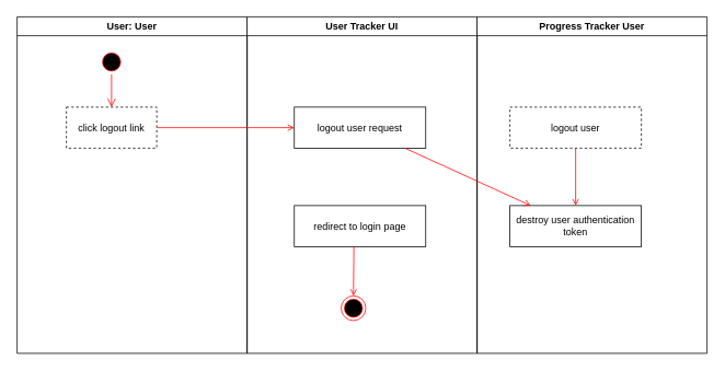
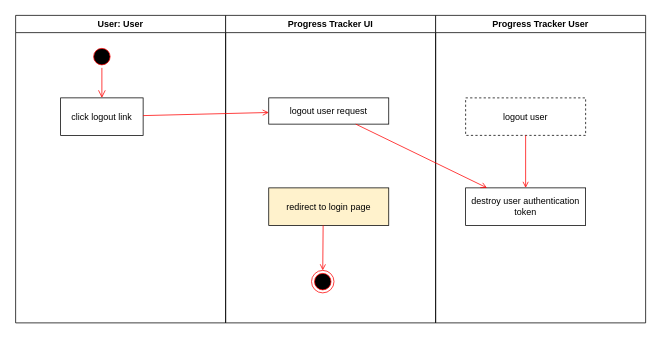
- <mxCell id="6" value="User Tracker UI" style="swimlane;whiteSpace=wrap" parent="1" vertex="1"><mxGeometry x="300" y="20" width="280" height="410" as="geometry" /></mxCell>
+ <mxCell id="6" value="Progress Tracker UI" style="swimlane;whiteSpace=wrap" parent="1" vertex="1"><mxGeometry x="300" y="20" width="280" height="410" as="geometry" /></mxCell>
- <mxCell id="5" value="click logout link" style="dashed=1;" parent="2" vertex="1"><mxGeometry x="60" y="110" width="110" height="50" as="geometry" /></mxCell>
+ <mxCell id="5" value="click logout link" style="" parent="2" vertex="1"><mxGeometry x="60" y="110" width="110" height="50" as="geometry" /></mxCell>
- <mxCell id="7" value="logout user request" style="" parent="6" vertex="1"><mxGeometry x="57.5" y="110" width="160" height="50" as="geometry" /></mxCell>
+ <mxCell id="7" value="logout user request" style="" parent="6" vertex="1"><mxGeometry x="57.5" y="110" width="160" height="35" as="geometry" /></mxCell>
- <mxCell id="8" value="redirect to login page" style="" vertex="1" parent="6"><mxGeometry x="57.5" y="230" width="160" height="50" as="geometry" /></mxCell>
+ <mxCell id="8" value="redirect to login page" style="fillColor=#fff2cc;" vertex="1" parent="6"><mxGeometry x="57.5" y="230" width="160" height="50" as="geometry" /></mxCell>
